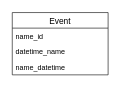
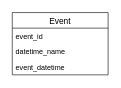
- <mxCell id="3" value="name_id" style="text;strokeColor=none;fillColor=none;spacingLeft=4;spacingRight=4;overflow=hidden;rotatable=0;points=[[0,0.5],[1,0.5]];portConstraint=eastwest;fontSize=12;" vertex="1" parent="2"><mxGeometry y="26" width="160" height="26" as="geometry" /></mxCell>
+ <mxCell id="3" value="event_id" style="text;strokeColor=none;fillColor=none;spacingLeft=4;spacingRight=4;overflow=hidden;rotatable=0;points=[[0,0.5],[1,0.5]];portConstraint=eastwest;fontSize=12;" vertex="1" parent="2"><mxGeometry y="26" width="160" height="26" as="geometry" /></mxCell>
- <mxCell id="5" value="name_datetime" style="text;strokeColor=none;fillColor=none;spacingLeft=4;spacingRight=4;overflow=hidden;rotatable=0;points=[[0,0.5],[1,0.5]];portConstraint=eastwest;fontSize=12;" vertex="1" parent="2"><mxGeometry y="78" width="160" height="26" as="geometry" /></mxCell>
+ <mxCell id="5" value="event_datetime" style="text;strokeColor=none;fillColor=none;spacingLeft=4;spacingRight=4;overflow=hidden;rotatable=0;points=[[0,0.5],[1,0.5]];portConstraint=eastwest;fontSize=12;" vertex="1" parent="2"><mxGeometry y="78" width="160" height="26" as="geometry" /></mxCell>
